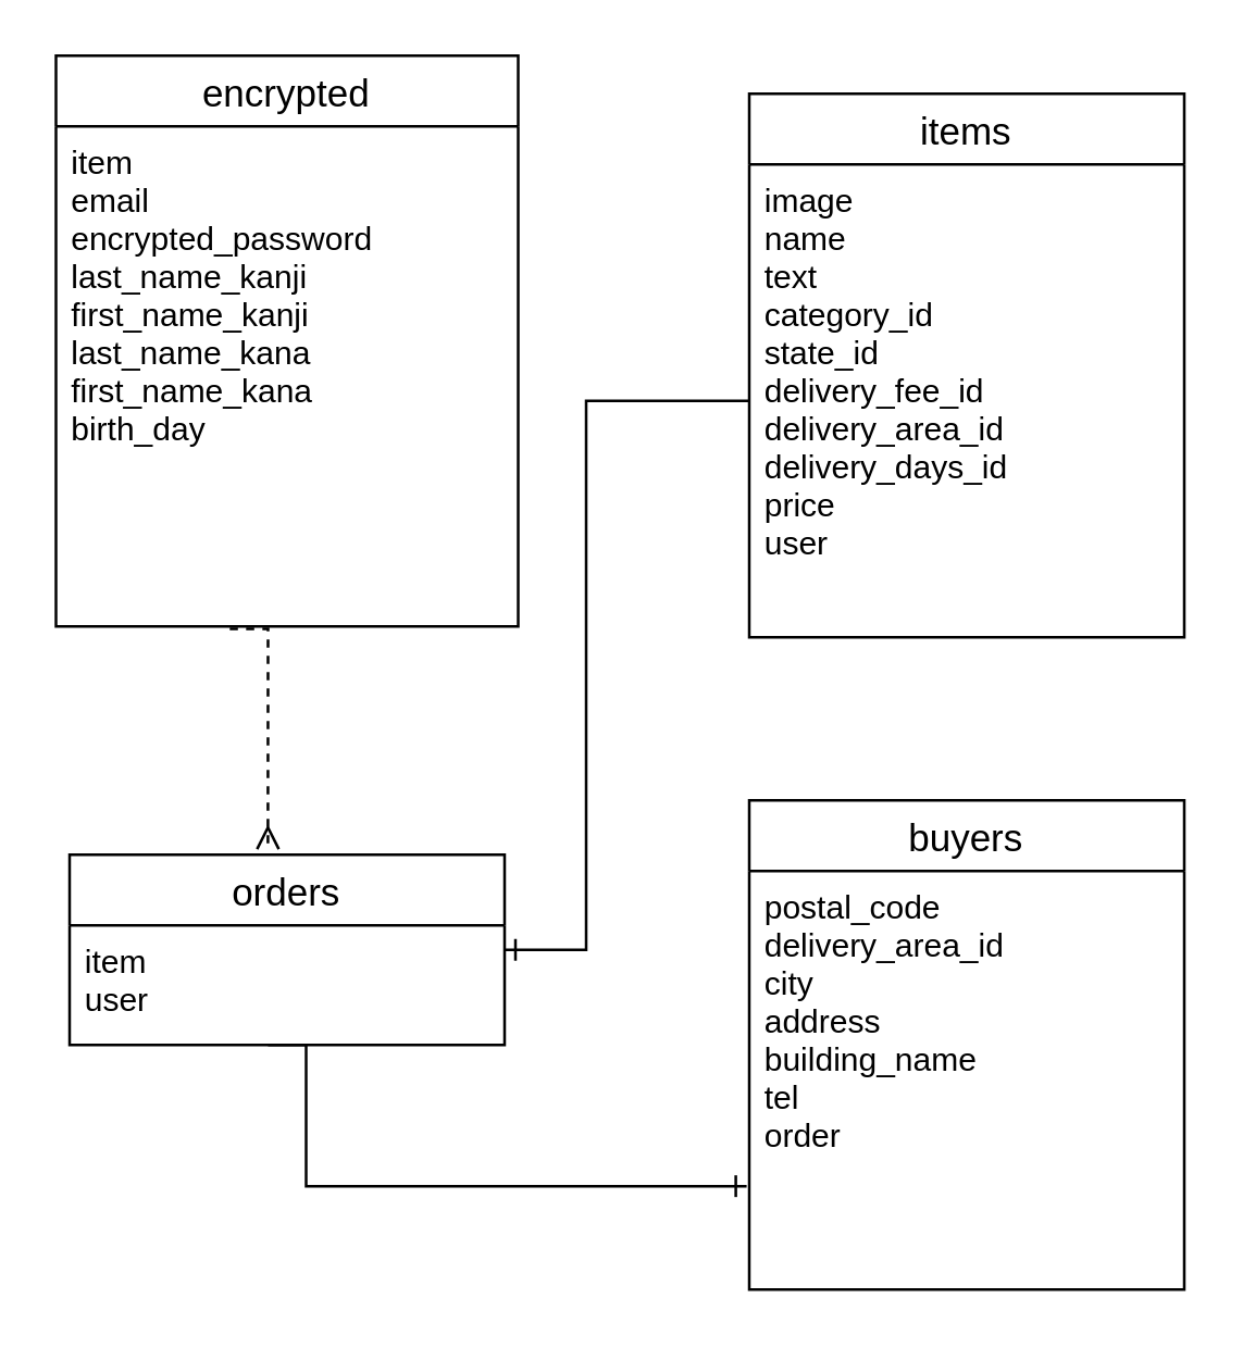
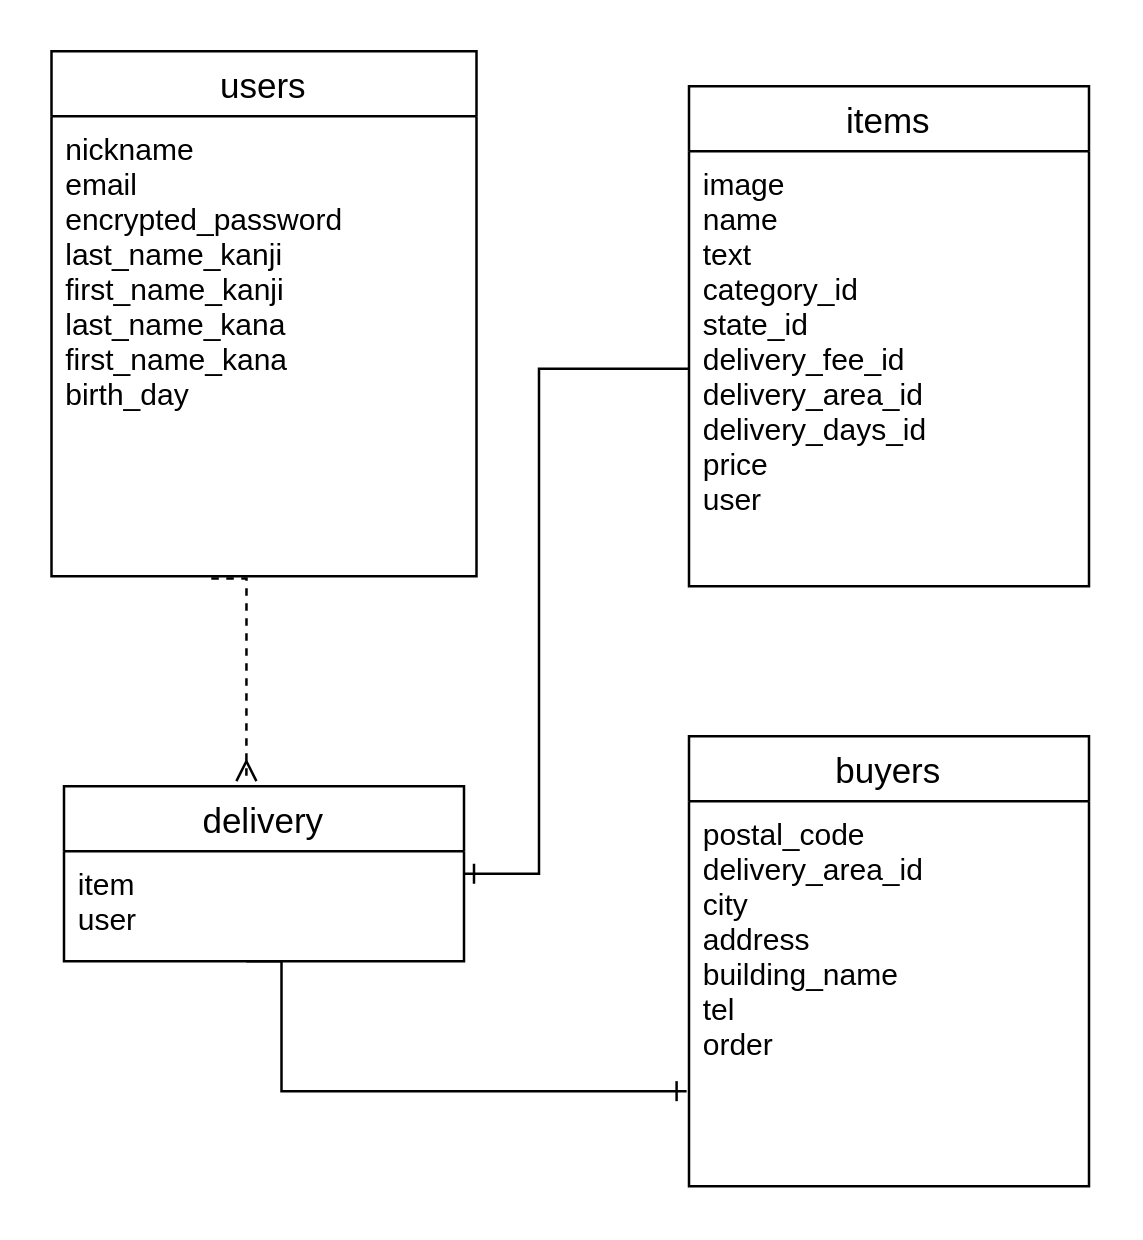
- <mxCell id="2" value="encrypted" style="swimlane;fontStyle=0;childLayout=stackLayout;horizontal=1;startSize=26;horizontalStack=0;resizeParent=1;resizeParentMax=0;resizeLast=0;collapsible=1;marginBottom=0;align=center;fontSize=14;" parent="1" vertex="1"><mxGeometry x="20" y="20" width="170" height="210" as="geometry" /></mxCell>
+ <mxCell id="2" value="users" style="swimlane;fontStyle=0;childLayout=stackLayout;horizontal=1;startSize=26;horizontalStack=0;resizeParent=1;resizeParentMax=0;resizeLast=0;collapsible=1;marginBottom=0;align=center;fontSize=14;" parent="1" vertex="1"><mxGeometry x="20" y="20" width="170" height="210" as="geometry" /></mxCell>
- <mxCell id="3" value="item&#10;email&#10;encrypted_password&#10;last_name_kanji&#10;first_name_kanji&#10;last_name_kana&#10;first_name_kana&#10;birth_day" style="text;strokeColor=none;fillColor=none;spacingLeft=4;spacingRight=4;overflow=hidden;rotatable=0;points=[[0,0.5],[1,0.5]];portConstraint=eastwest;fontSize=12;" parent="2" vertex="1"><mxGeometry y="26" width="170" height="184" as="geometry" /></mxCell>
+ <mxCell id="3" value="nickname&#10;email&#10;encrypted_password&#10;last_name_kanji&#10;first_name_kanji&#10;last_name_kana&#10;first_name_kana&#10;birth_day" style="text;strokeColor=none;fillColor=none;spacingLeft=4;spacingRight=4;overflow=hidden;rotatable=0;points=[[0,0.5],[1,0.5]];portConstraint=eastwest;fontSize=12;" parent="2" vertex="1"><mxGeometry y="26" width="170" height="184" as="geometry" /></mxCell>
- <mxCell id="8" value="orders" style="swimlane;fontStyle=0;childLayout=stackLayout;horizontal=1;startSize=26;horizontalStack=0;resizeParent=1;resizeParentMax=0;resizeLast=0;collapsible=1;marginBottom=0;align=center;fontSize=14;" parent="1" vertex="1"><mxGeometry x="25" y="314" width="160" height="70" as="geometry" /></mxCell>
+ <mxCell id="8" value="delivery" style="swimlane;fontStyle=0;childLayout=stackLayout;horizontal=1;startSize=26;horizontalStack=0;resizeParent=1;resizeParentMax=0;resizeLast=0;collapsible=1;marginBottom=0;align=center;fontSize=14;" parent="1" vertex="1"><mxGeometry x="25" y="314" width="160" height="70" as="geometry" /></mxCell>
